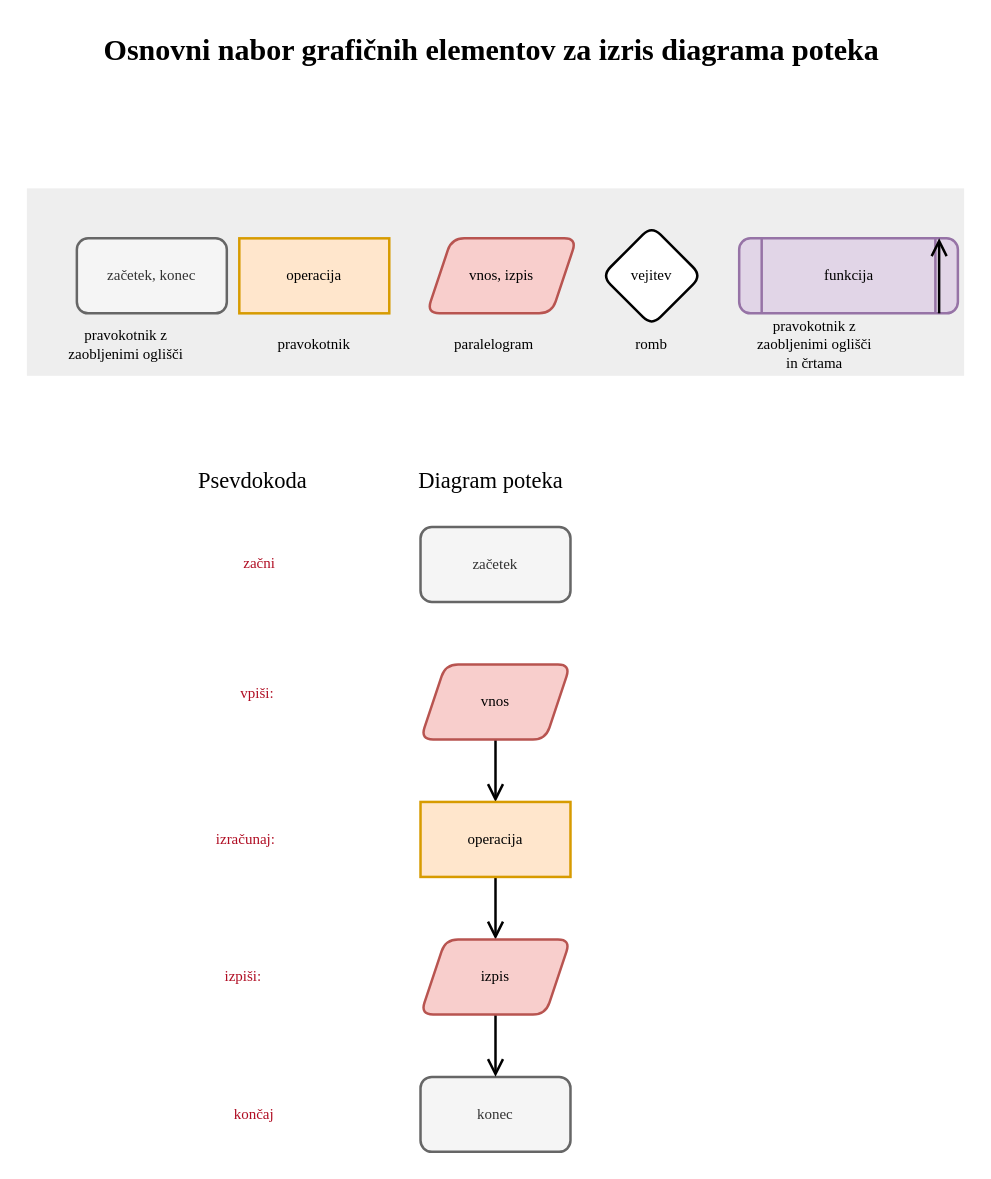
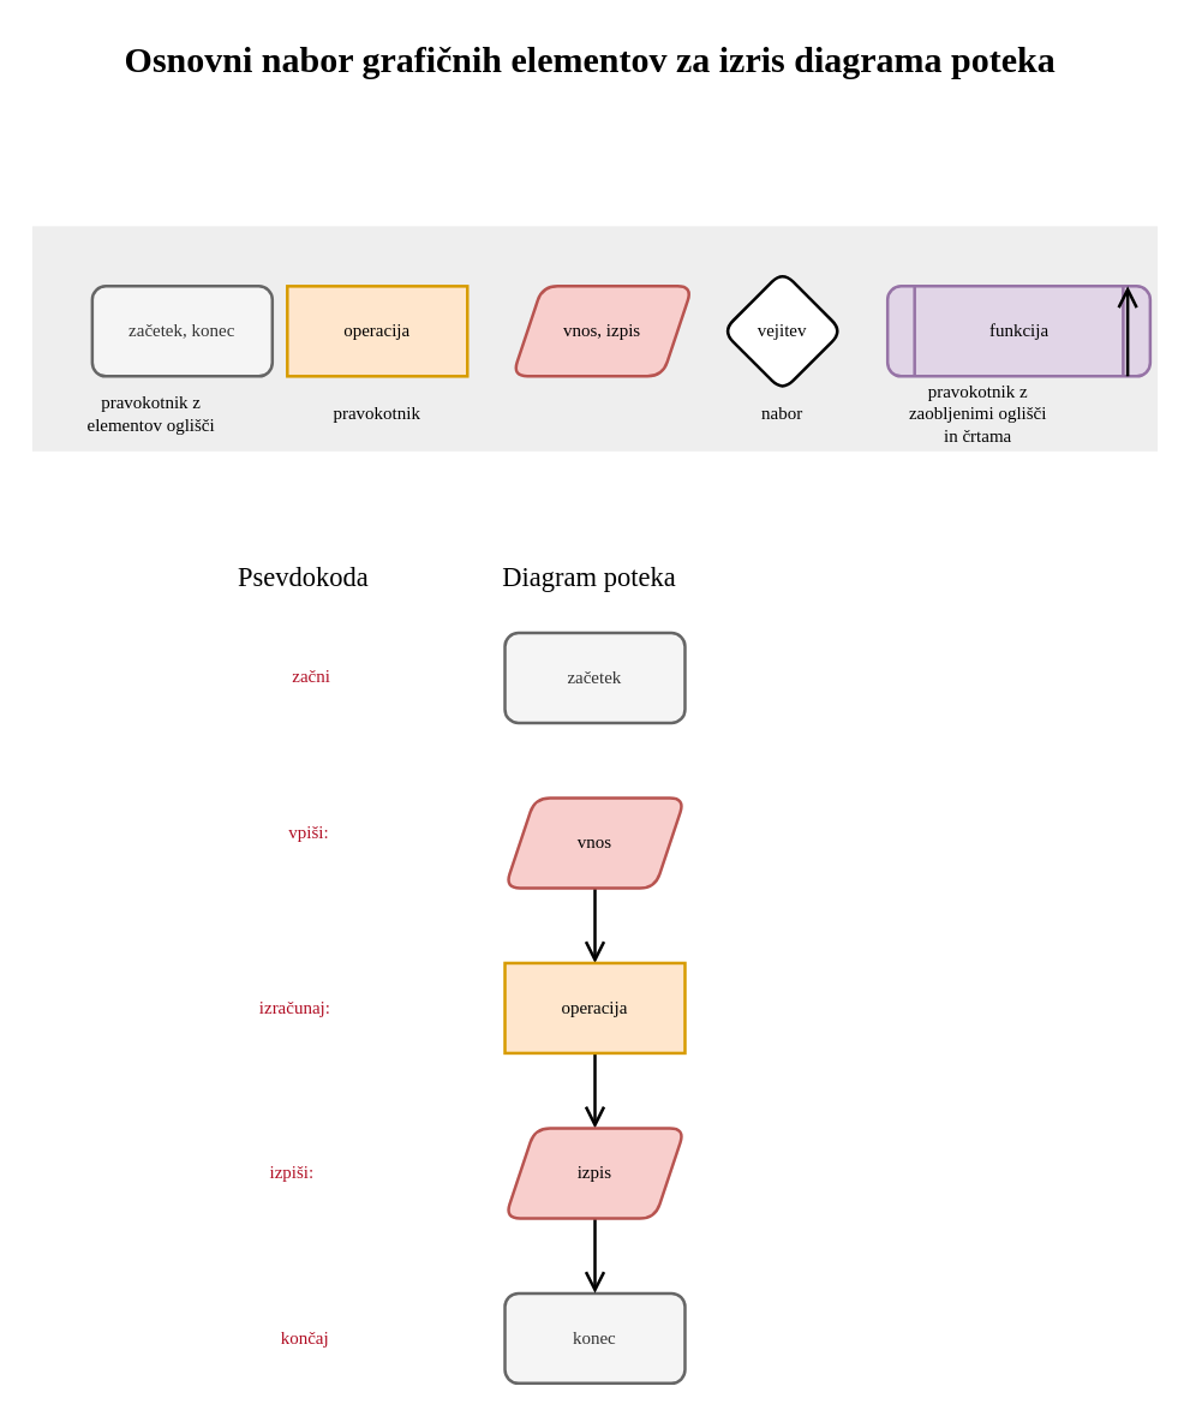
- <mxCell id="18" value="pravokotnik z &lt;br&gt;zaobljenimi oglišči" style="text;html=1;strokeColor=none;fillColor=none;align=center;verticalAlign=middle;whiteSpace=wrap;rounded=0;fontFamily=Space Mono;fontSource=https%3A%2F%2Ffonts.googleapis.com%2Fcss%3Ffamily%3DSpace%2BMono;" parent="1" vertex="1"><mxGeometry x="20" y="260" width="161" height="30" as="geometry" /></mxCell>
+ <mxCell id="18" value="pravokotnik z &lt;br&gt;elementov oglišči" style="text;html=1;strokeColor=none;fillColor=none;align=center;verticalAlign=middle;whiteSpace=wrap;rounded=0;fontFamily=Space Mono;fontSource=https%3A%2F%2Ffonts.googleapis.com%2Fcss%3Ffamily%3DSpace%2BMono;" parent="1" vertex="1"><mxGeometry x="20" y="260" width="161" height="30" as="geometry" /></mxCell>
- <mxCell id="19" value="paralelogram" style="text;html=1;strokeColor=none;fillColor=none;align=center;verticalAlign=middle;whiteSpace=wrap;rounded=0;fontFamily=Space Mono;fontSource=https%3A%2F%2Ffonts.googleapis.com%2Fcss%3Ffamily%3DSpace%2BMono;" parent="1" vertex="1"><mxGeometry x="365" y="260" width="60" height="30" as="geometry" /></mxCell>
- <mxCell id="21" value="romb" style="text;html=1;strokeColor=none;fillColor=none;align=center;verticalAlign=middle;whiteSpace=wrap;rounded=0;fontFamily=Space Mono;fontSource=https%3A%2F%2Ffonts.googleapis.com%2Fcss%3Ffamily%3DSpace%2BMono;" parent="1" vertex="1"><mxGeometry x="491" y="260" width="60" height="30" as="geometry" /></mxCell>
+ <mxCell id="21" value="nabor" style="text;html=1;strokeColor=none;fillColor=none;align=center;verticalAlign=middle;whiteSpace=wrap;rounded=0;fontFamily=Space Mono;fontSource=https%3A%2F%2Ffonts.googleapis.com%2Fcss%3Ffamily%3DSpace%2BMono;" parent="1" vertex="1"><mxGeometry x="491" y="260" width="60" height="30" as="geometry" /></mxCell>
